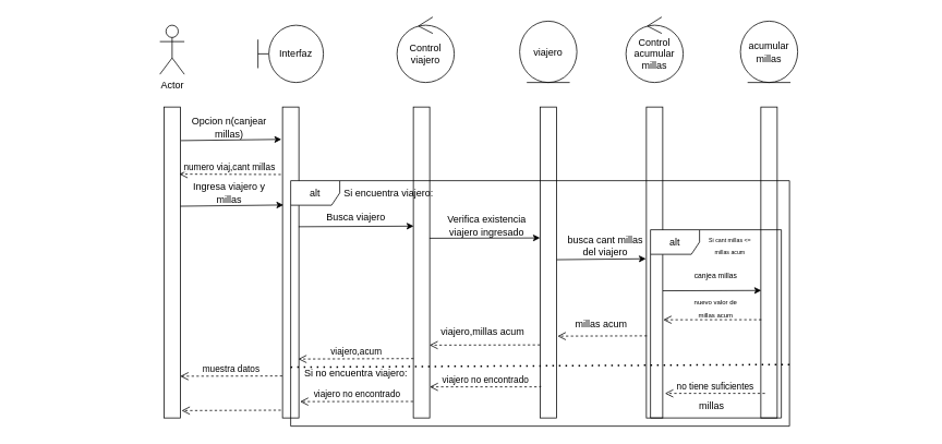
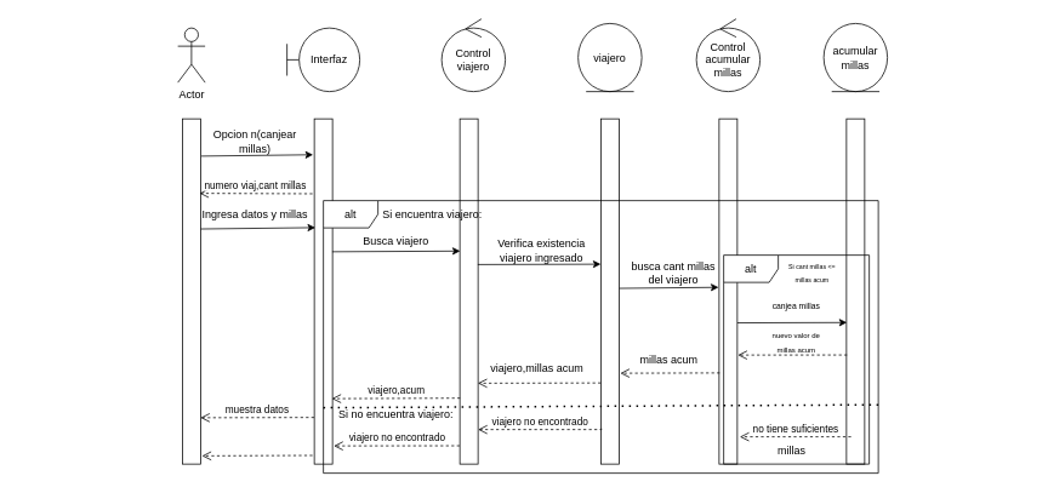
- <mxCell id="18" value="Ingresa viajero y millas" style="text;html=1;strokeColor=none;fillColor=none;align=center;verticalAlign=middle;whiteSpace=wrap;rounded=0;" vertex="1" parent="1"><mxGeometry x="220" y="220" width="120" height="30" as="geometry" /></mxCell>
+ <mxCell id="18" value="Ingresa datos y millas" style="text;html=1;strokeColor=none;fillColor=none;align=center;verticalAlign=middle;whiteSpace=wrap;rounded=0;" vertex="1" parent="1"><mxGeometry x="220" y="220" width="120" height="30" as="geometry" /></mxCell>
